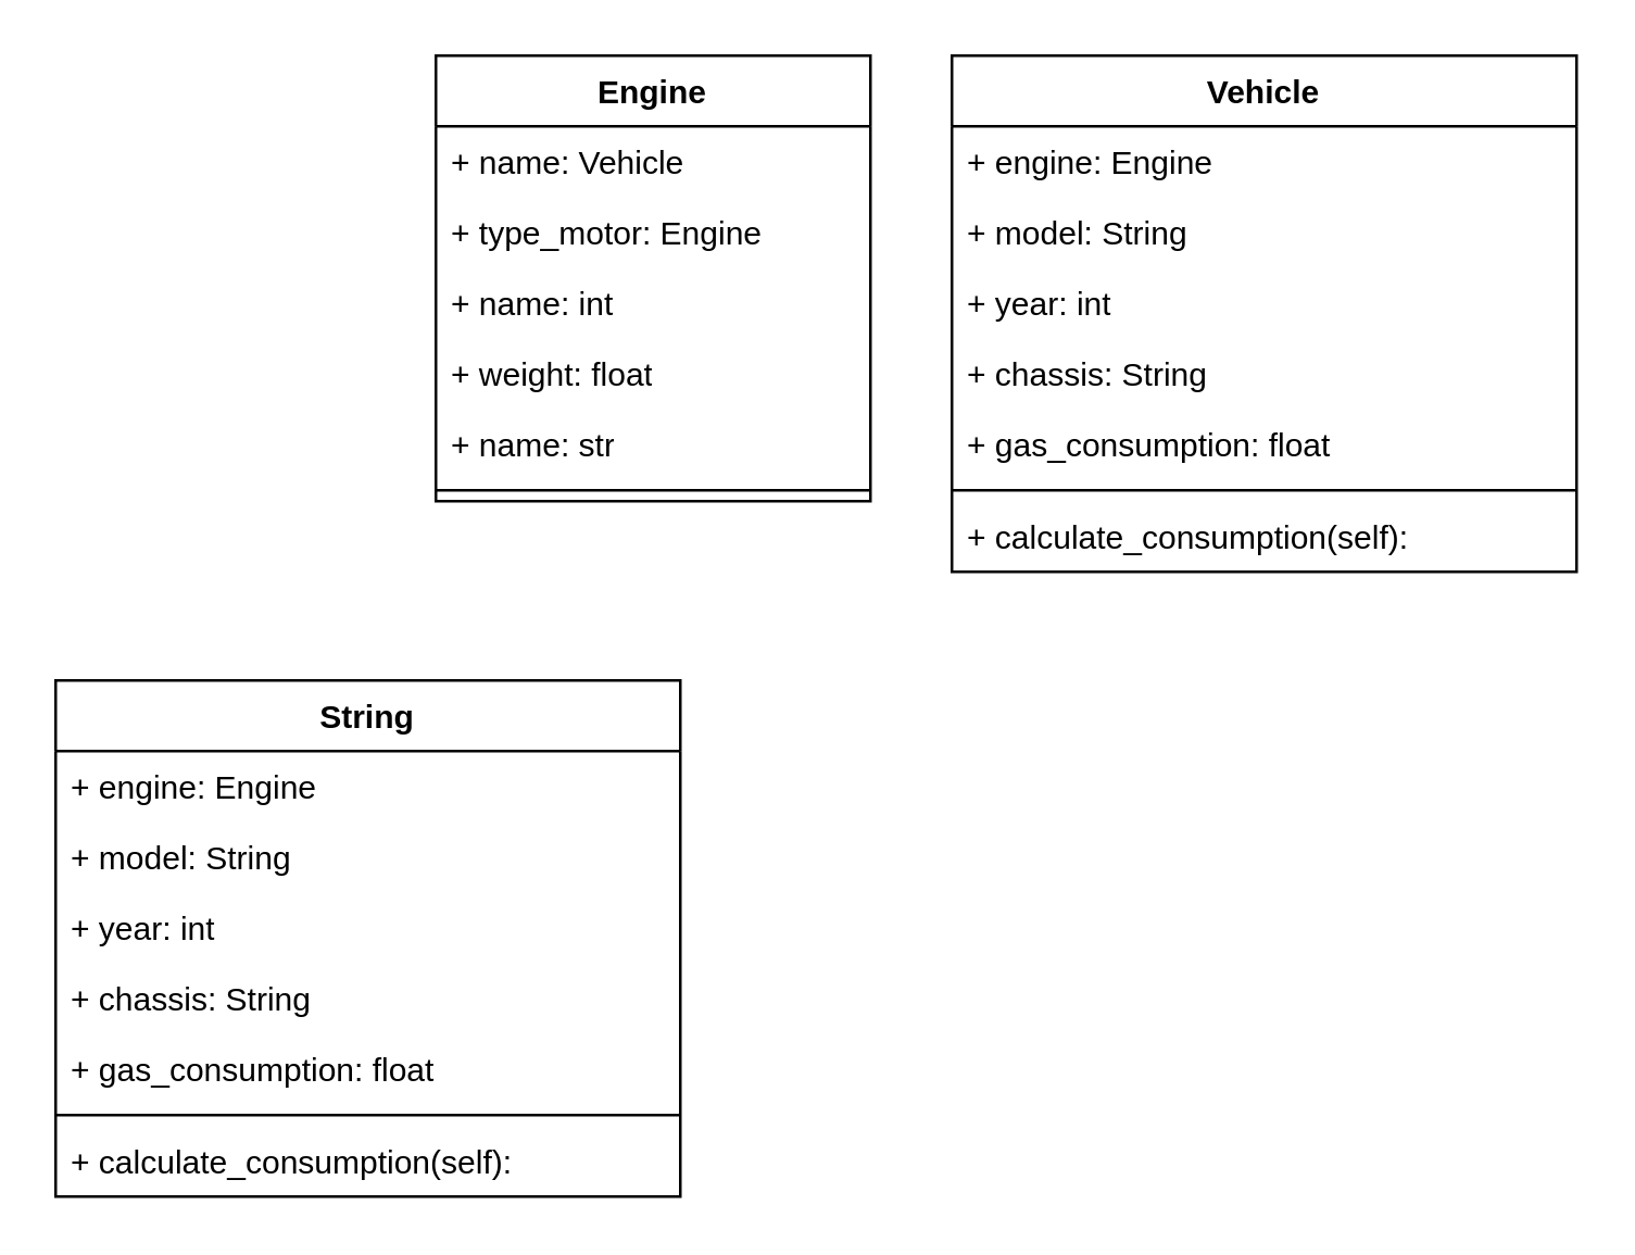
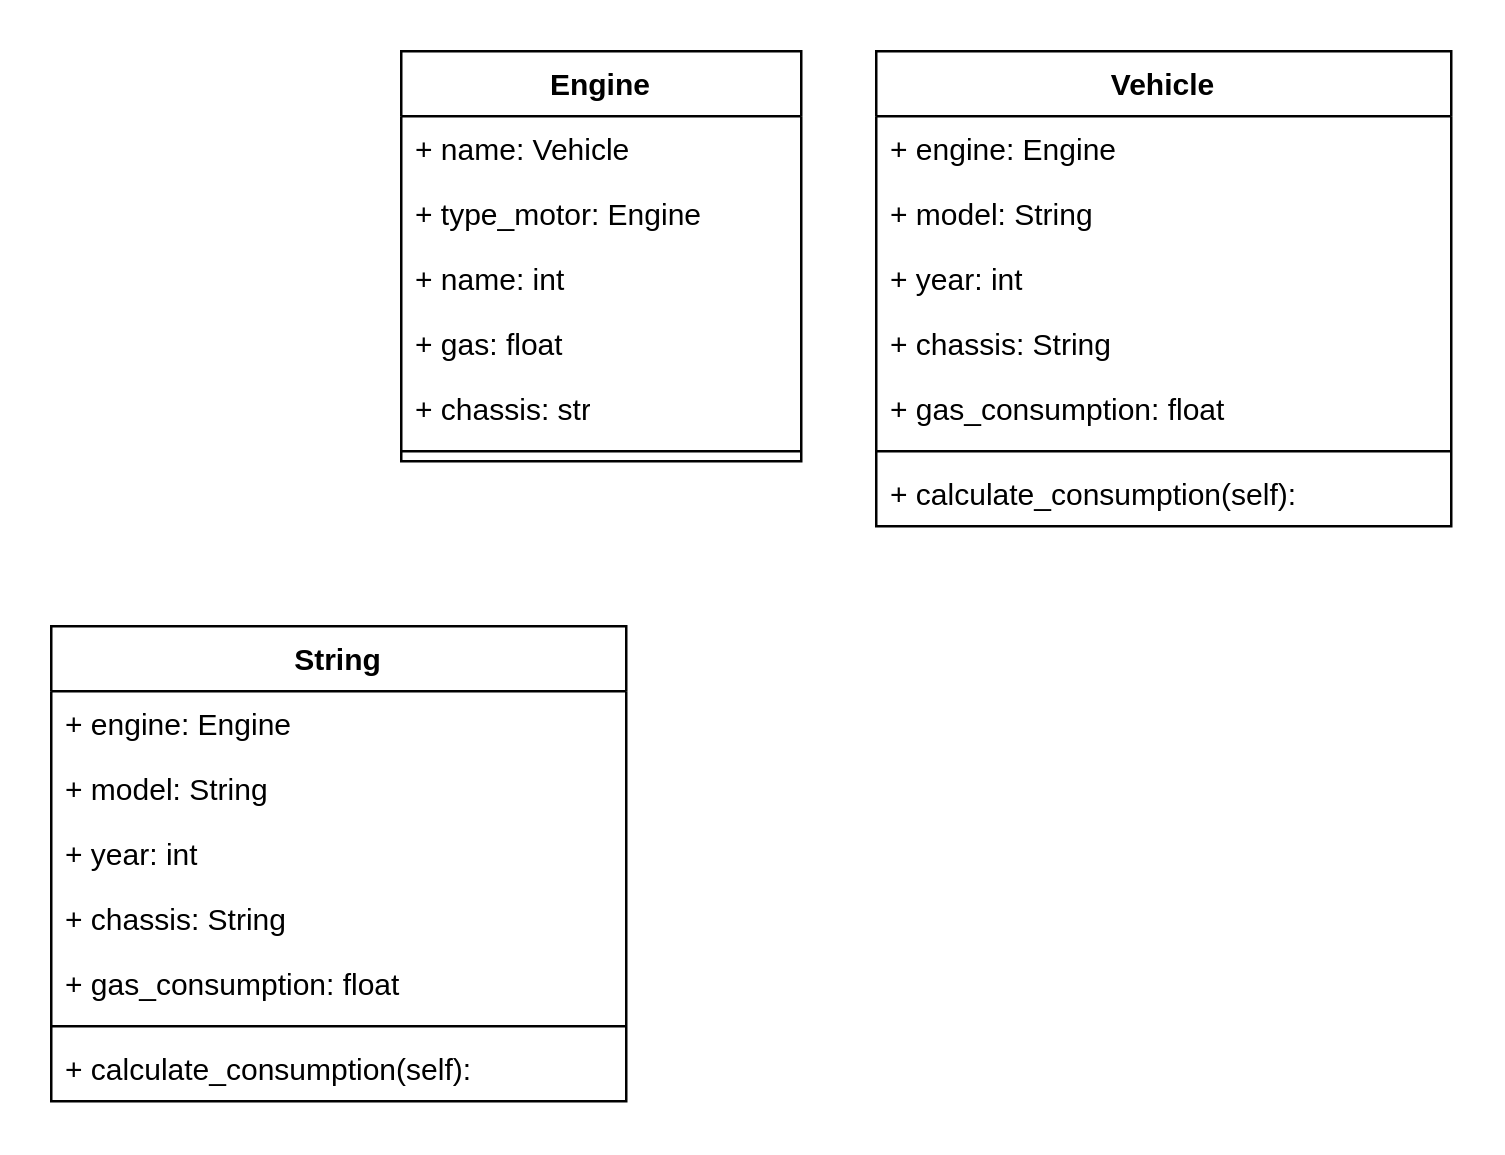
- <mxCell id="6" value="+ weight: float&lt;div&gt;&lt;br&gt;&lt;/div&gt;" style="text;strokeColor=none;fillColor=none;align=left;verticalAlign=top;spacingLeft=4;spacingRight=4;overflow=hidden;rotatable=0;points=[[0,0.5],[1,0.5]];portConstraint=eastwest;whiteSpace=wrap;html=1;" vertex="1" parent="2"><mxGeometry y="104" width="160" height="26" as="geometry" /></mxCell>
+ <mxCell id="6" value="+ gas: float&lt;div&gt;&lt;br&gt;&lt;/div&gt;" style="text;strokeColor=none;fillColor=none;align=left;verticalAlign=top;spacingLeft=4;spacingRight=4;overflow=hidden;rotatable=0;points=[[0,0.5],[1,0.5]];portConstraint=eastwest;whiteSpace=wrap;html=1;" vertex="1" parent="2"><mxGeometry y="104" width="160" height="26" as="geometry" /></mxCell>
- <mxCell id="7" value="+ name: str&lt;div&gt;&lt;br&gt;&lt;/div&gt;" style="text;strokeColor=none;fillColor=none;align=left;verticalAlign=top;spacingLeft=4;spacingRight=4;overflow=hidden;rotatable=0;points=[[0,0.5],[1,0.5]];portConstraint=eastwest;whiteSpace=wrap;html=1;" vertex="1" parent="2"><mxGeometry y="130" width="160" height="26" as="geometry" /></mxCell>
+ <mxCell id="7" value="+ chassis: str&lt;div&gt;&lt;br&gt;&lt;/div&gt;" style="text;strokeColor=none;fillColor=none;align=left;verticalAlign=top;spacingLeft=4;spacingRight=4;overflow=hidden;rotatable=0;points=[[0,0.5],[1,0.5]];portConstraint=eastwest;whiteSpace=wrap;html=1;" vertex="1" parent="2"><mxGeometry y="130" width="160" height="26" as="geometry" /></mxCell>
